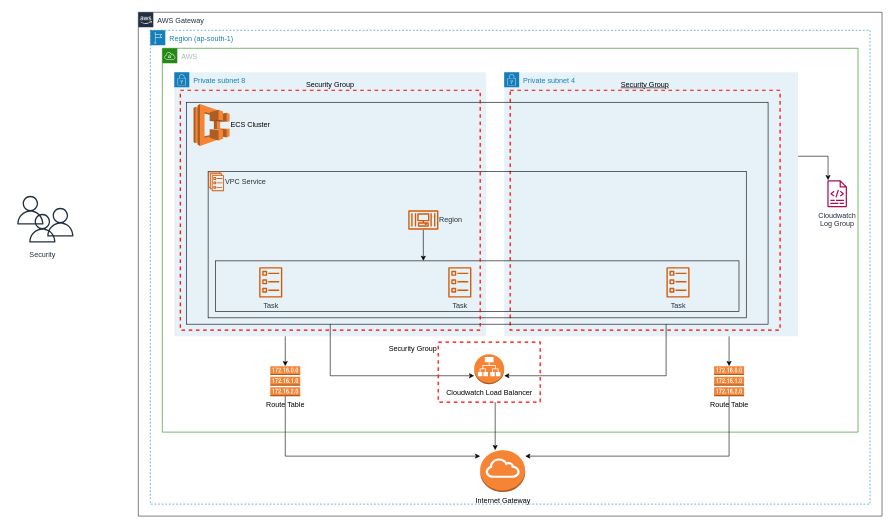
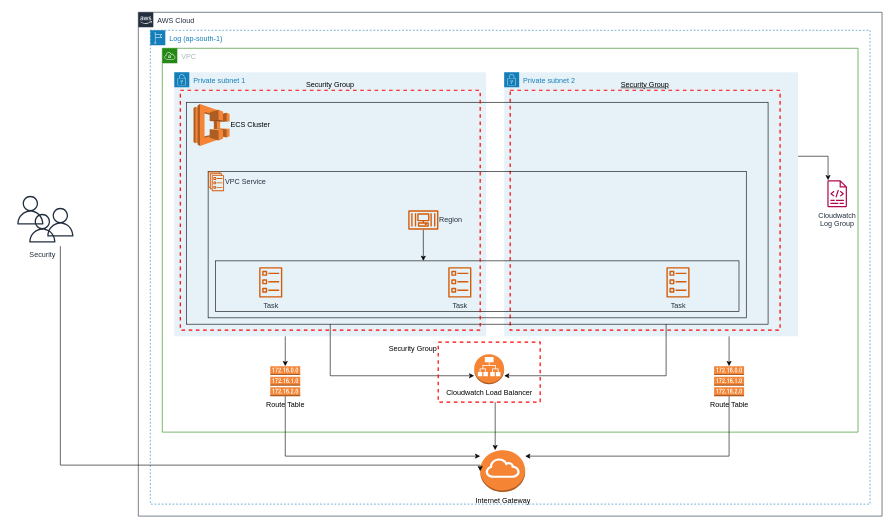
- <mxCell id="2" value="AWS Gateway" style="points=[[0,0],[0.25,0],[0.5,0],[0.75,0],[1,0],[1,0.25],[1,0.5],[1,0.75],[1,1],[0.75,1],[0.5,1],[0.25,1],[0,1],[0,0.75],[0,0.5],[0,0.25]];outlineConnect=0;gradientColor=none;html=1;whiteSpace=wrap;fontSize=12;fontStyle=0;container=1;pointerEvents=0;collapsible=0;recursiveResize=0;shape=mxgraph.aws4.group;grIcon=mxgraph.aws4.group_aws_cloud_alt;strokeColor=#232F3E;fillColor=none;verticalAlign=top;align=left;spacingLeft=30;fontColor=#232F3E;dashed=0;" vertex="1" parent="1"><mxGeometry x="230" y="20" width="1240" height="840" as="geometry" /></mxCell>
+ <mxCell id="2" value="AWS Cloud" style="points=[[0,0],[0.25,0],[0.5,0],[0.75,0],[1,0],[1,0.25],[1,0.5],[1,0.75],[1,1],[0.75,1],[0.5,1],[0.25,1],[0,1],[0,0.75],[0,0.5],[0,0.25]];outlineConnect=0;gradientColor=none;html=1;whiteSpace=wrap;fontSize=12;fontStyle=0;container=1;pointerEvents=0;collapsible=0;recursiveResize=0;shape=mxgraph.aws4.group;grIcon=mxgraph.aws4.group_aws_cloud_alt;strokeColor=#232F3E;fillColor=none;verticalAlign=top;align=left;spacingLeft=30;fontColor=#232F3E;dashed=0;" vertex="1" parent="1"><mxGeometry x="230" y="20" width="1240" height="840" as="geometry" /></mxCell>
- <mxCell id="4" value="Region (ap-south-1)" style="points=[[0,0],[0.25,0],[0.5,0],[0.75,0],[1,0],[1,0.25],[1,0.5],[1,0.75],[1,1],[0.75,1],[0.5,1],[0.25,1],[0,1],[0,0.75],[0,0.5],[0,0.25]];outlineConnect=0;gradientColor=none;html=1;whiteSpace=wrap;fontSize=12;fontStyle=0;container=1;pointerEvents=0;collapsible=0;recursiveResize=0;shape=mxgraph.aws4.group;grIcon=mxgraph.aws4.group_region;strokeColor=#147EBA;fillColor=none;verticalAlign=top;align=left;spacingLeft=30;fontColor=#147EBA;dashed=1;" vertex="1" parent="2"><mxGeometry x="20" y="30" width="1200" height="790" as="geometry" /></mxCell>
+ <mxCell id="4" value="Log (ap-south-1)" style="points=[[0,0],[0.25,0],[0.5,0],[0.75,0],[1,0],[1,0.25],[1,0.5],[1,0.75],[1,1],[0.75,1],[0.5,1],[0.25,1],[0,1],[0,0.75],[0,0.5],[0,0.25]];outlineConnect=0;gradientColor=none;html=1;whiteSpace=wrap;fontSize=12;fontStyle=0;container=1;pointerEvents=0;collapsible=0;recursiveResize=0;shape=mxgraph.aws4.group;grIcon=mxgraph.aws4.group_region;strokeColor=#147EBA;fillColor=none;verticalAlign=top;align=left;spacingLeft=30;fontColor=#147EBA;dashed=1;" vertex="1" parent="2"><mxGeometry x="20" y="30" width="1200" height="790" as="geometry" /></mxCell>
- <mxCell id="3" value="AWS" style="points=[[0,0],[0.25,0],[0.5,0],[0.75,0],[1,0],[1,0.25],[1,0.5],[1,0.75],[1,1],[0.75,1],[0.5,1],[0.25,1],[0,1],[0,0.75],[0,0.5],[0,0.25]];outlineConnect=0;gradientColor=none;html=1;whiteSpace=wrap;fontSize=12;fontStyle=0;container=1;pointerEvents=0;collapsible=0;recursiveResize=0;shape=mxgraph.aws4.group;grIcon=mxgraph.aws4.group_vpc;strokeColor=#248814;fillColor=none;verticalAlign=top;align=left;spacingLeft=30;fontColor=#AAB7B8;dashed=0;" vertex="1" parent="2"><mxGeometry x="40" y="60" width="1160" height="640" as="geometry" /></mxCell>
+ <mxCell id="3" value="VPC" style="points=[[0,0],[0.25,0],[0.5,0],[0.75,0],[1,0],[1,0.25],[1,0.5],[1,0.75],[1,1],[0.75,1],[0.5,1],[0.25,1],[0,1],[0,0.75],[0,0.5],[0,0.25]];outlineConnect=0;gradientColor=none;html=1;whiteSpace=wrap;fontSize=12;fontStyle=0;container=1;pointerEvents=0;collapsible=0;recursiveResize=0;shape=mxgraph.aws4.group;grIcon=mxgraph.aws4.group_vpc;strokeColor=#248814;fillColor=none;verticalAlign=top;align=left;spacingLeft=30;fontColor=#AAB7B8;dashed=0;" vertex="1" parent="2"><mxGeometry x="40" y="60" width="1160" height="640" as="geometry" /></mxCell>
- <mxCell id="12" value="Private subnet 8" style="points=[[0,0],[0.25,0],[0.5,0],[0.75,0],[1,0],[1,0.25],[1,0.5],[1,0.75],[1,1],[0.75,1],[0.5,1],[0.25,1],[0,1],[0,0.75],[0,0.5],[0,0.25]];outlineConnect=0;gradientColor=none;html=1;whiteSpace=wrap;fontSize=12;fontStyle=0;container=1;pointerEvents=0;collapsible=0;recursiveResize=0;shape=mxgraph.aws4.group;grIcon=mxgraph.aws4.group_security_group;grStroke=0;strokeColor=#147EBA;fillColor=#E6F2F8;verticalAlign=top;align=left;spacingLeft=30;fontColor=#147EBA;dashed=0;" vertex="1" parent="4"><mxGeometry x="40" y="70" width="520" height="440" as="geometry" /></mxCell>
+ <mxCell id="12" value="Private subnet 1" style="points=[[0,0],[0.25,0],[0.5,0],[0.75,0],[1,0],[1,0.25],[1,0.5],[1,0.75],[1,1],[0.75,1],[0.5,1],[0.25,1],[0,1],[0,0.75],[0,0.5],[0,0.25]];outlineConnect=0;gradientColor=none;html=1;whiteSpace=wrap;fontSize=12;fontStyle=0;container=1;pointerEvents=0;collapsible=0;recursiveResize=0;shape=mxgraph.aws4.group;grIcon=mxgraph.aws4.group_security_group;grStroke=0;strokeColor=#147EBA;fillColor=#E6F2F8;verticalAlign=top;align=left;spacingLeft=30;fontColor=#147EBA;dashed=0;" vertex="1" parent="4"><mxGeometry x="40" y="70" width="520" height="440" as="geometry" /></mxCell>
- <mxCell id="9" value="Private subnet 4" style="points=[[0,0],[0.25,0],[0.5,0],[0.75,0],[1,0],[1,0.25],[1,0.5],[1,0.75],[1,1],[0.75,1],[0.5,1],[0.25,1],[0,1],[0,0.75],[0,0.5],[0,0.25]];outlineConnect=0;gradientColor=none;html=1;whiteSpace=wrap;fontSize=12;fontStyle=0;container=1;pointerEvents=0;collapsible=0;recursiveResize=0;shape=mxgraph.aws4.group;grIcon=mxgraph.aws4.group_security_group;grStroke=0;strokeColor=#147EBA;fillColor=#E6F2F8;verticalAlign=top;align=left;spacingLeft=30;fontColor=#147EBA;dashed=0;" vertex="1" parent="4"><mxGeometry x="590" y="70" width="490" height="440" as="geometry" /></mxCell>
+ <mxCell id="9" value="Private subnet 2" style="points=[[0,0],[0.25,0],[0.5,0],[0.75,0],[1,0],[1,0.25],[1,0.5],[1,0.75],[1,1],[0.75,1],[0.5,1],[0.25,1],[0,1],[0,0.75],[0,0.5],[0,0.25]];outlineConnect=0;gradientColor=none;html=1;whiteSpace=wrap;fontSize=12;fontStyle=0;container=1;pointerEvents=0;collapsible=0;recursiveResize=0;shape=mxgraph.aws4.group;grIcon=mxgraph.aws4.group_security_group;grStroke=0;strokeColor=#147EBA;fillColor=#E6F2F8;verticalAlign=top;align=left;spacingLeft=30;fontColor=#147EBA;dashed=0;" vertex="1" parent="4"><mxGeometry x="590" y="70" width="490" height="440" as="geometry" /></mxCell>
+ <mxCell id="38" style="edgeStyle=orthogonalEdgeStyle;rounded=0;orthogonalLoop=1;jettySize=auto;html=1;entryX=0;entryY=0.5;entryDx=0;entryDy=0;entryPerimeter=0;" edge="1" parent="1" source="35" target="7"><mxGeometry relative="1" as="geometry"><Array as="points"><mxPoint x="100" y="775" /></Array></mxGeometry></mxCell>
